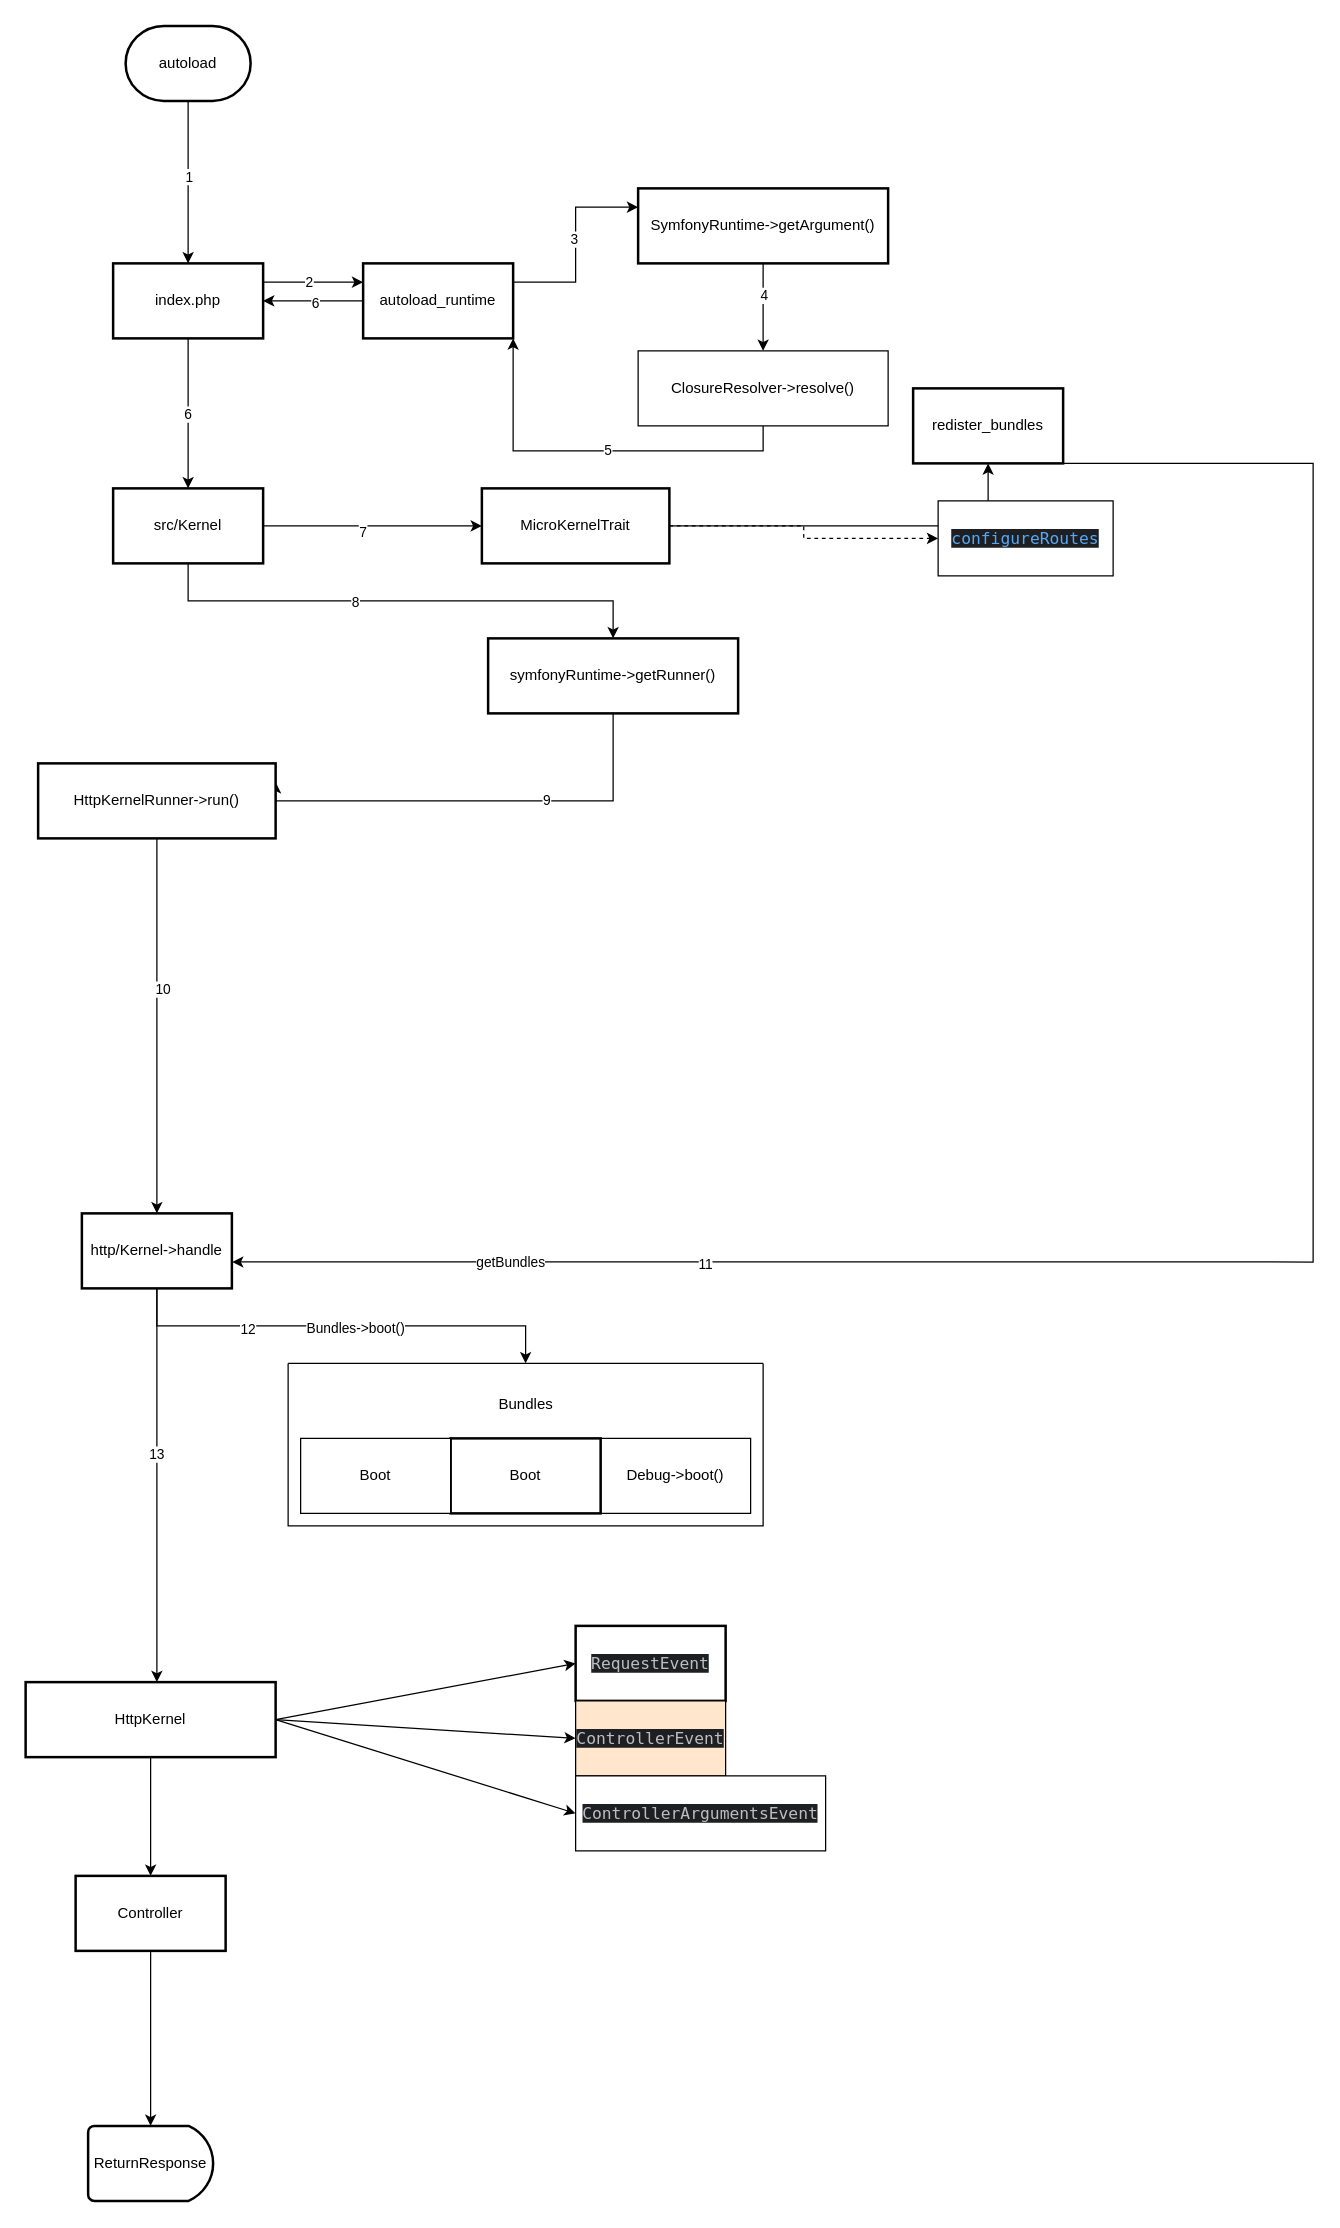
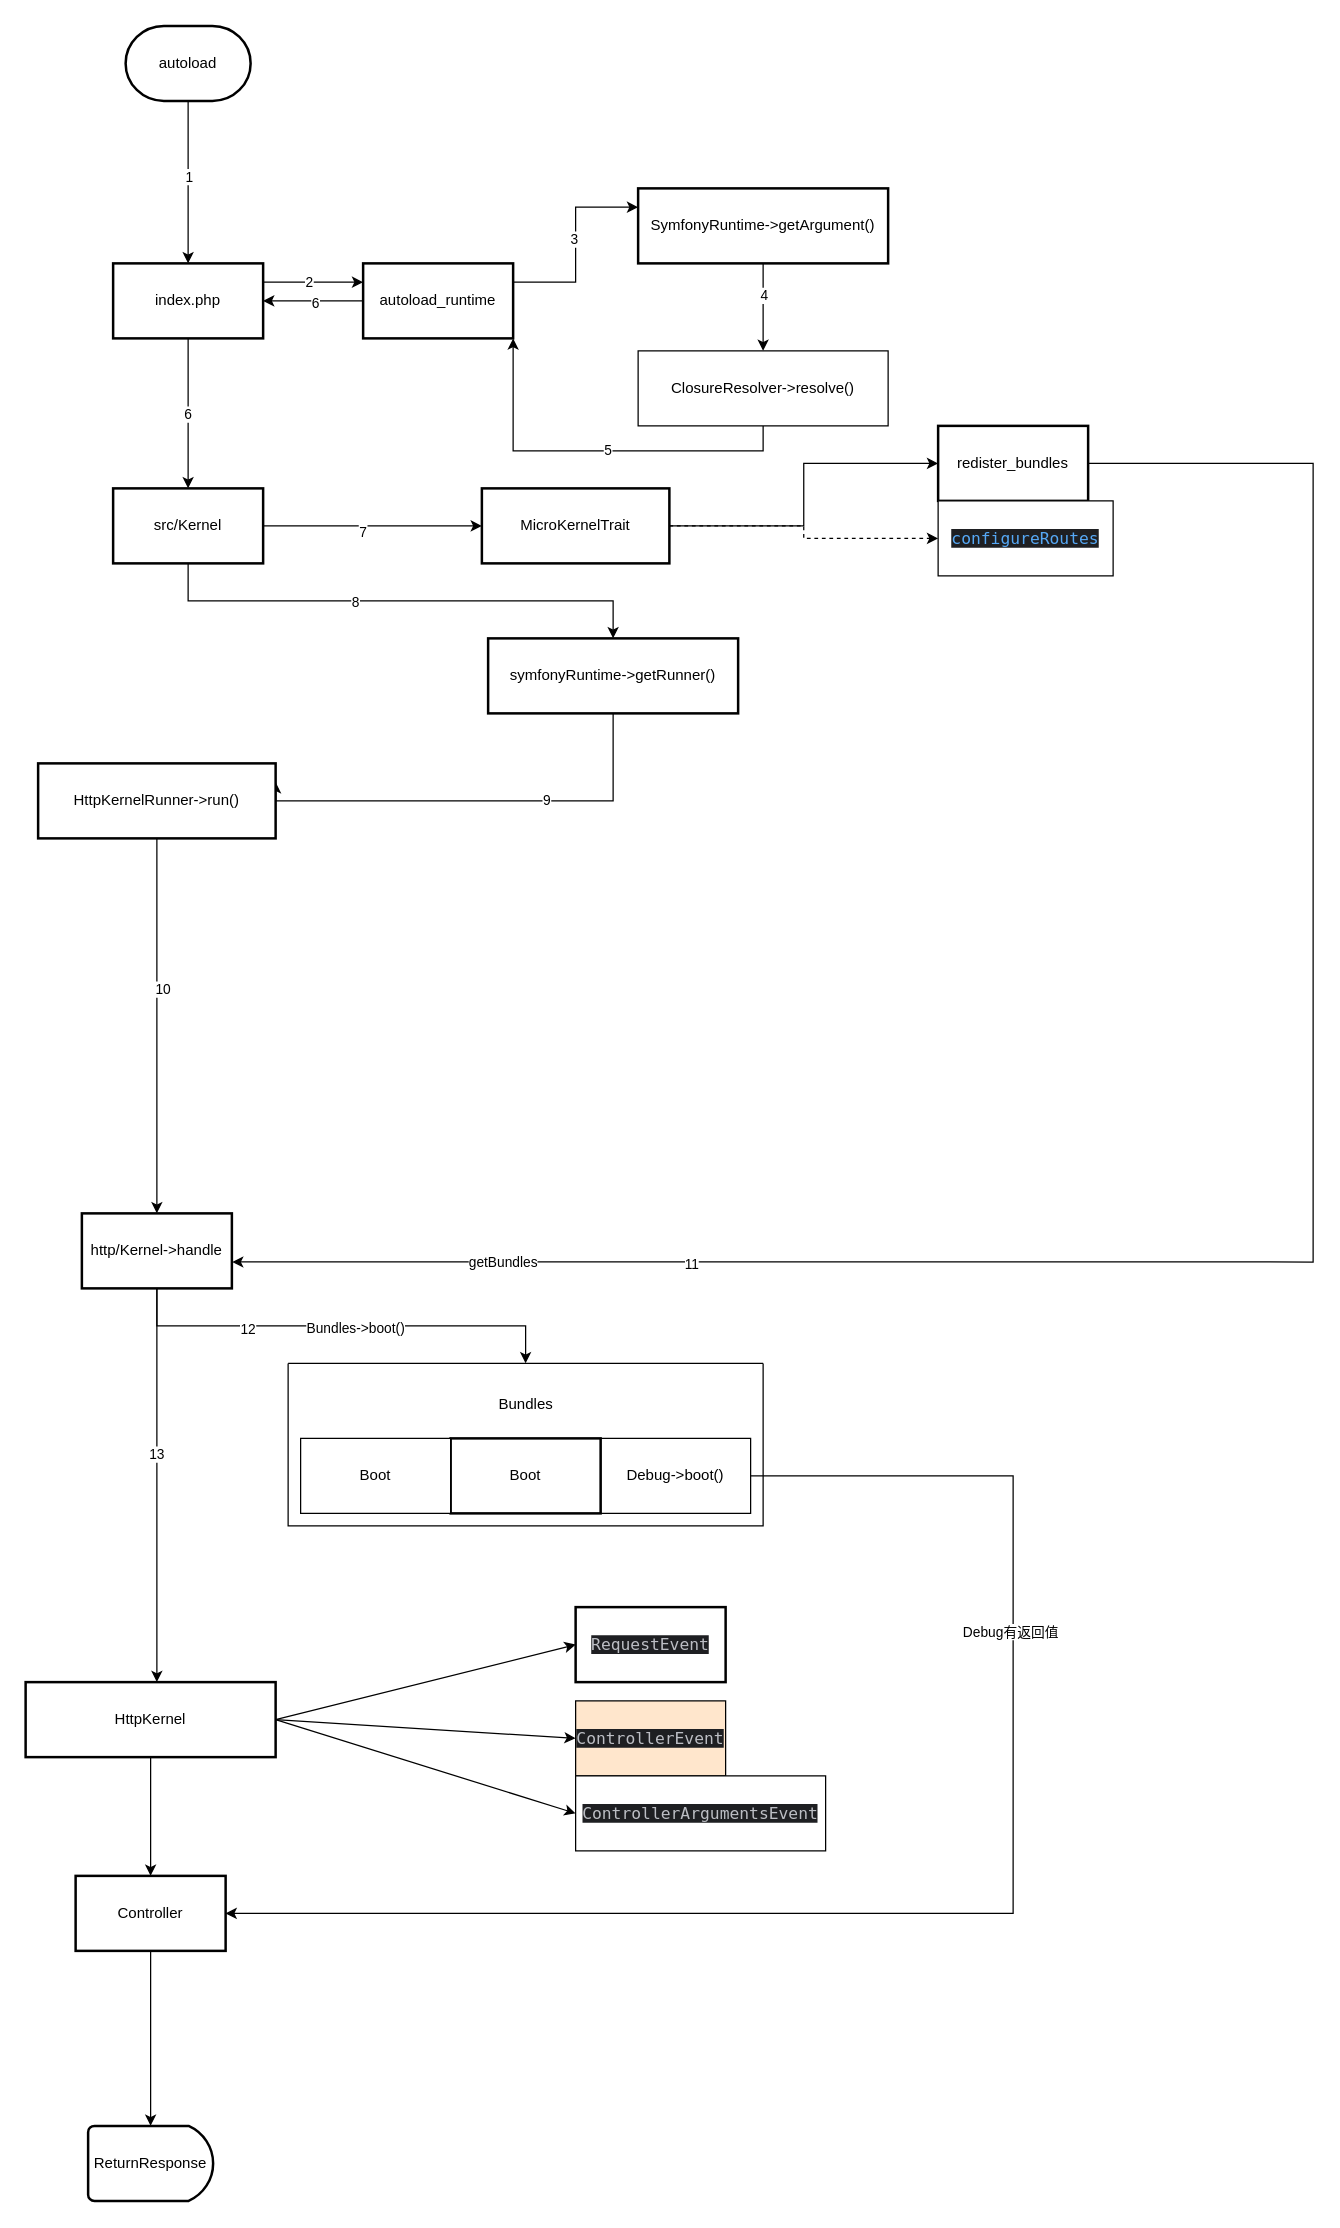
- <mxCell id="45" value="redister_bundles" style="whiteSpace=wrap;html=1;strokeWidth=2;" vertex="1" parent="1"><mxGeometry x="730" y="310" width="120" height="60" as="geometry" /></mxCell>
+ <mxCell id="45" value="redister_bundles" style="whiteSpace=wrap;html=1;strokeWidth=2;" vertex="1" parent="1"><mxGeometry x="750" y="340" width="120" height="60" as="geometry" /></mxCell>
- <mxCell id="28" value="&lt;div style=&quot;background-color:#1e1f22;color:#bcbec4&quot;&gt;&lt;pre style=&quot;font-family:'JetBrains Mono',monospace;font-size:9.8pt;&quot;&gt;RequestEvent&lt;/pre&gt;&lt;/div&gt;" style="whiteSpace=wrap;html=1;strokeWidth=2;" vertex="1" parent="1"><mxGeometry x="460" y="1300" width="120" height="60" as="geometry" /></mxCell>
+ <mxCell id="28" value="&lt;div style=&quot;background-color:#1e1f22;color:#bcbec4&quot;&gt;&lt;pre style=&quot;font-family:'JetBrains Mono',monospace;font-size:9.8pt;&quot;&gt;RequestEvent&lt;/pre&gt;&lt;/div&gt;" style="whiteSpace=wrap;html=1;strokeWidth=2;" vertex="1" parent="1"><mxGeometry x="460" y="1285" width="120" height="60" as="geometry" /></mxCell>
+ <mxCell id="61" style="edgeStyle=orthogonalEdgeStyle;rounded=0;orthogonalLoop=1;jettySize=auto;html=1;exitX=1;exitY=0.5;exitDx=0;exitDy=0;entryX=1;entryY=0.5;entryDx=0;entryDy=0;" edge="1" parent="1" source="52" target="59"><mxGeometry relative="1" as="geometry"><Array as="points"><mxPoint x="810" y="1180" /><mxPoint x="810" y="1530" /></Array></mxGeometry></mxCell>
+ <mxCell id="62" value="Debug有返回值" style="edgeLabel;html=1;align=center;verticalAlign=middle;resizable=0;points=[];" vertex="1" connectable="0" parent="61"><mxGeometry x="-0.439" y="-3" relative="1" as="geometry"><mxPoint as="offset" /></mxGeometry></mxCell>
